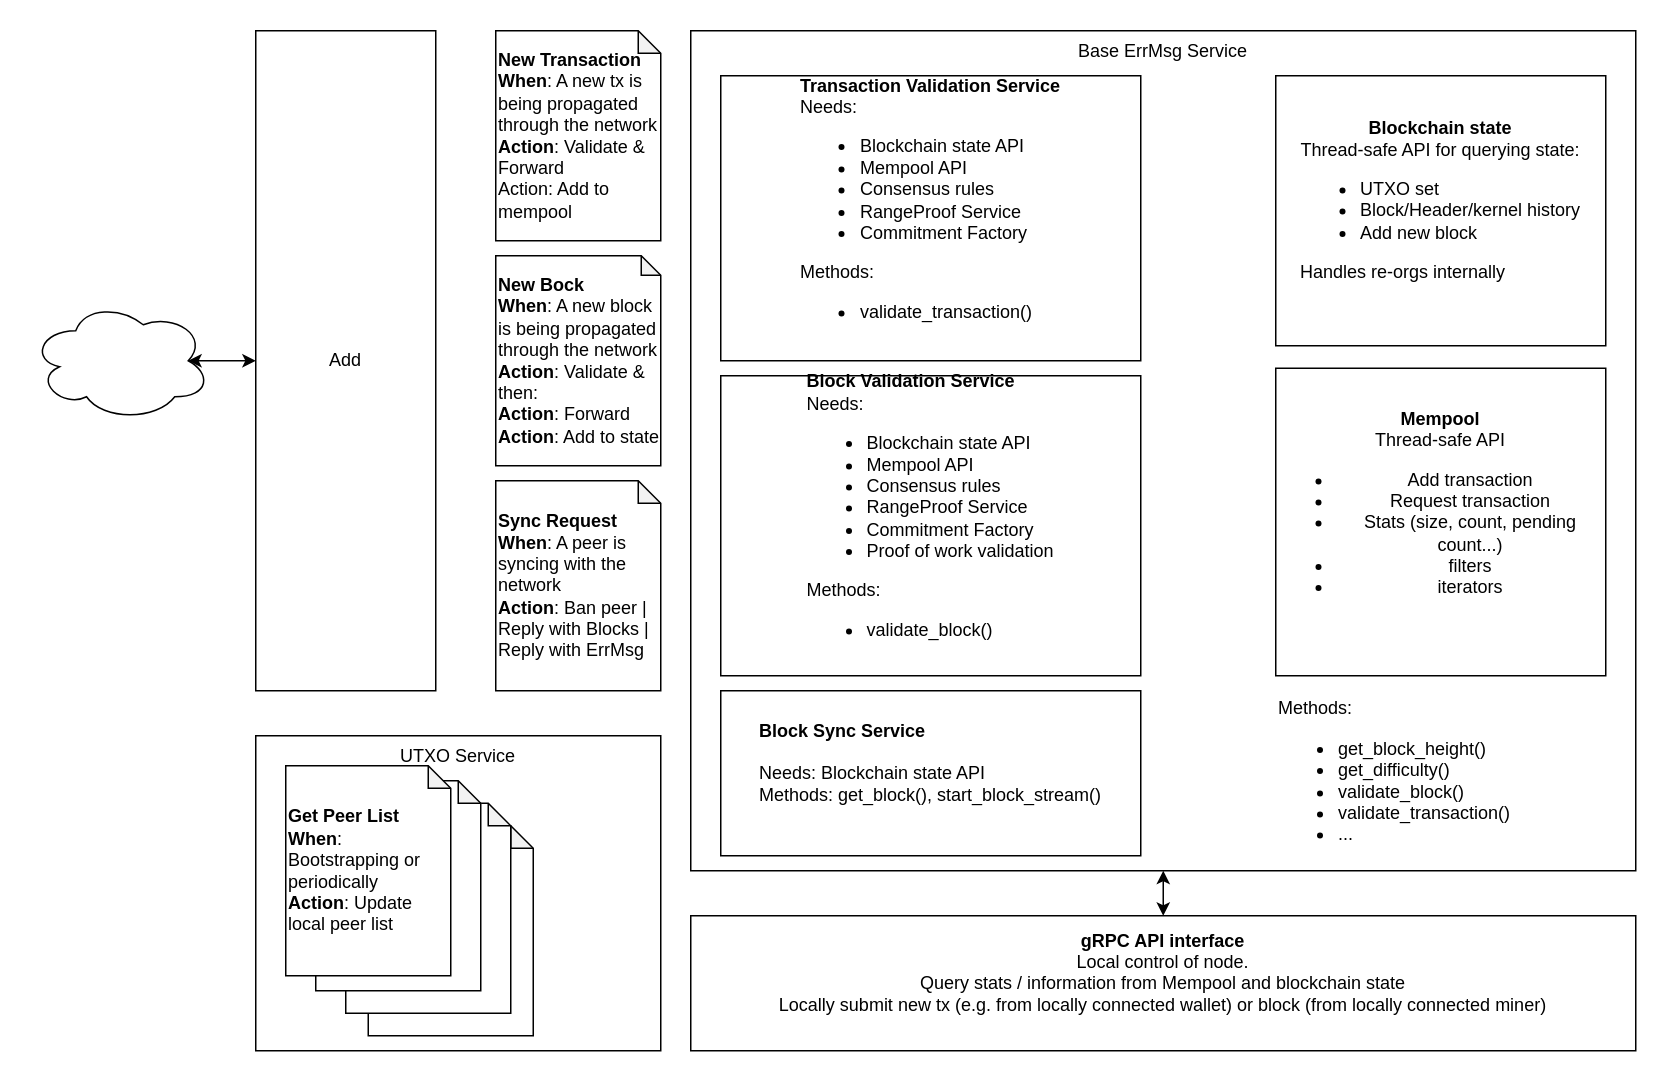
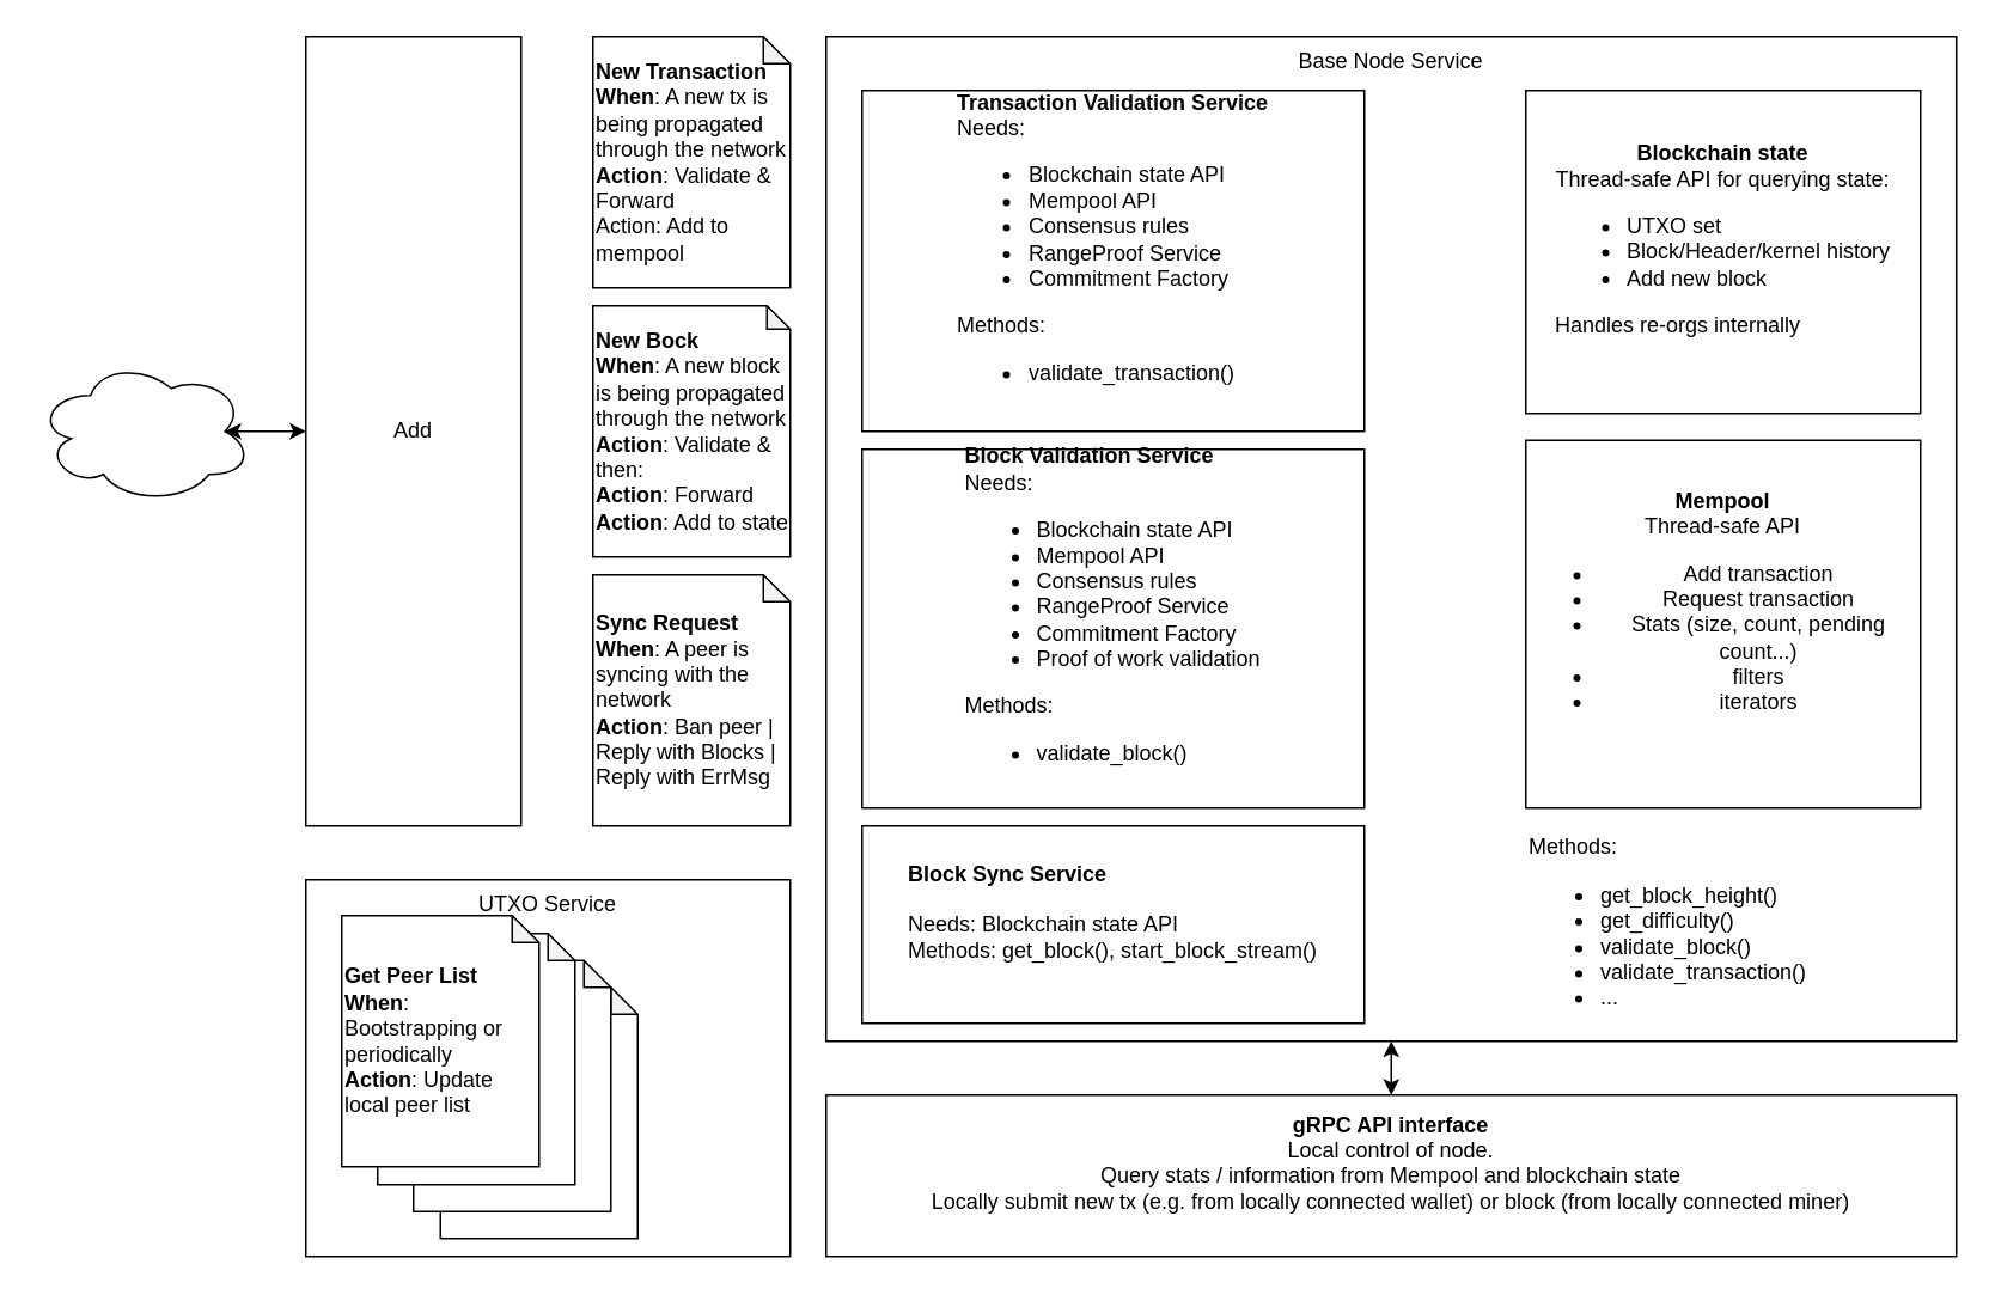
- <mxCell id="7" value="Base ErrMsg Service" style="rounded=0;whiteSpace=wrap;html=1;verticalAlign=top;fillColor=#FFFFFF;" parent="1" vertex="1"><mxGeometry x="460" y="20" width="630" height="560" as="geometry" /></mxCell>
+ <mxCell id="7" value="Base Node Service" style="rounded=0;whiteSpace=wrap;html=1;verticalAlign=top;fillColor=#FFFFFF;" parent="1" vertex="1"><mxGeometry x="460" y="20" width="630" height="560" as="geometry" /></mxCell>
